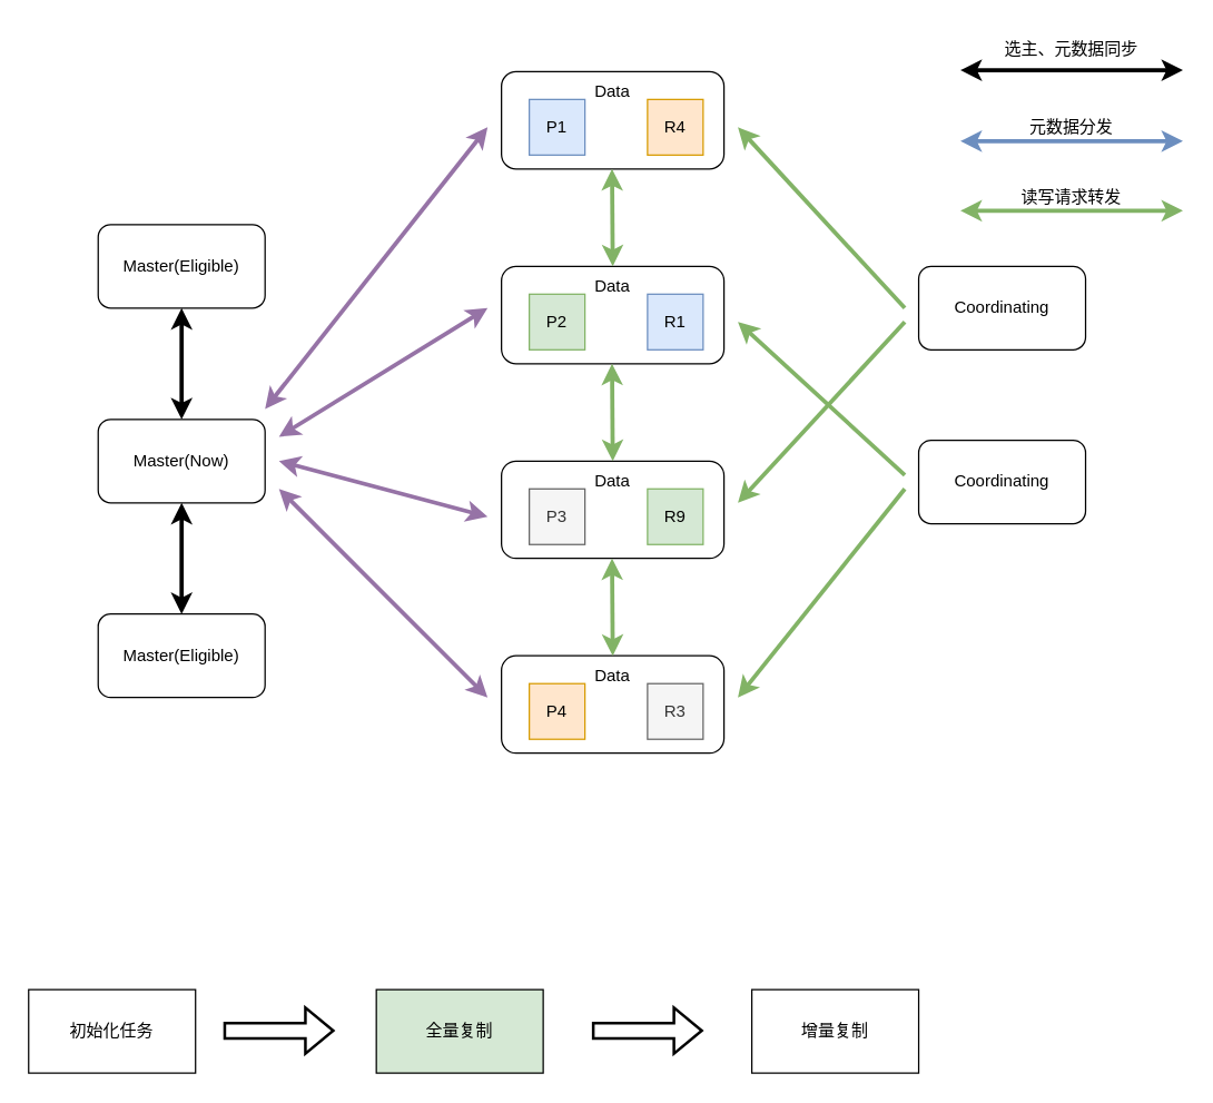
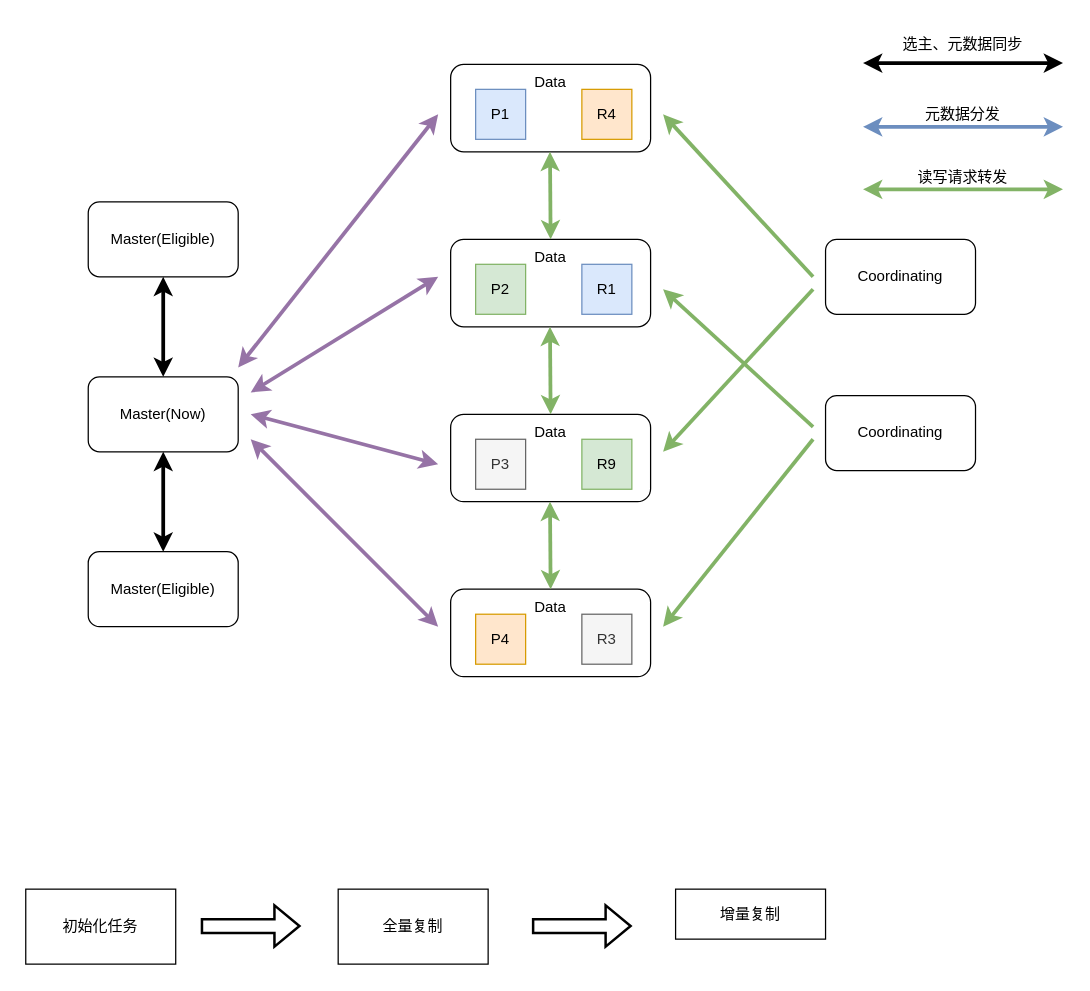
- <mxCell id="43" value="全量复制" style="rounded=0;whiteSpace=wrap;html=1;fillColor=#d5e8d4;" vertex="1" parent="1"><mxGeometry x="270" y="711" width="120" height="60" as="geometry" /></mxCell>
+ <mxCell id="43" value="全量复制" style="rounded=0;whiteSpace=wrap;html=1;" vertex="1" parent="1"><mxGeometry x="270" y="711" width="120" height="60" as="geometry" /></mxCell>
- <mxCell id="44" value="增量复制" style="rounded=0;whiteSpace=wrap;html=1;" vertex="1" parent="1"><mxGeometry x="540" y="711" width="120" height="60" as="geometry" /></mxCell>
+ <mxCell id="44" value="增量复制" style="rounded=0;whiteSpace=wrap;html=1;" vertex="1" parent="1"><mxGeometry x="540" y="711" width="120" height="40" as="geometry" /></mxCell>
